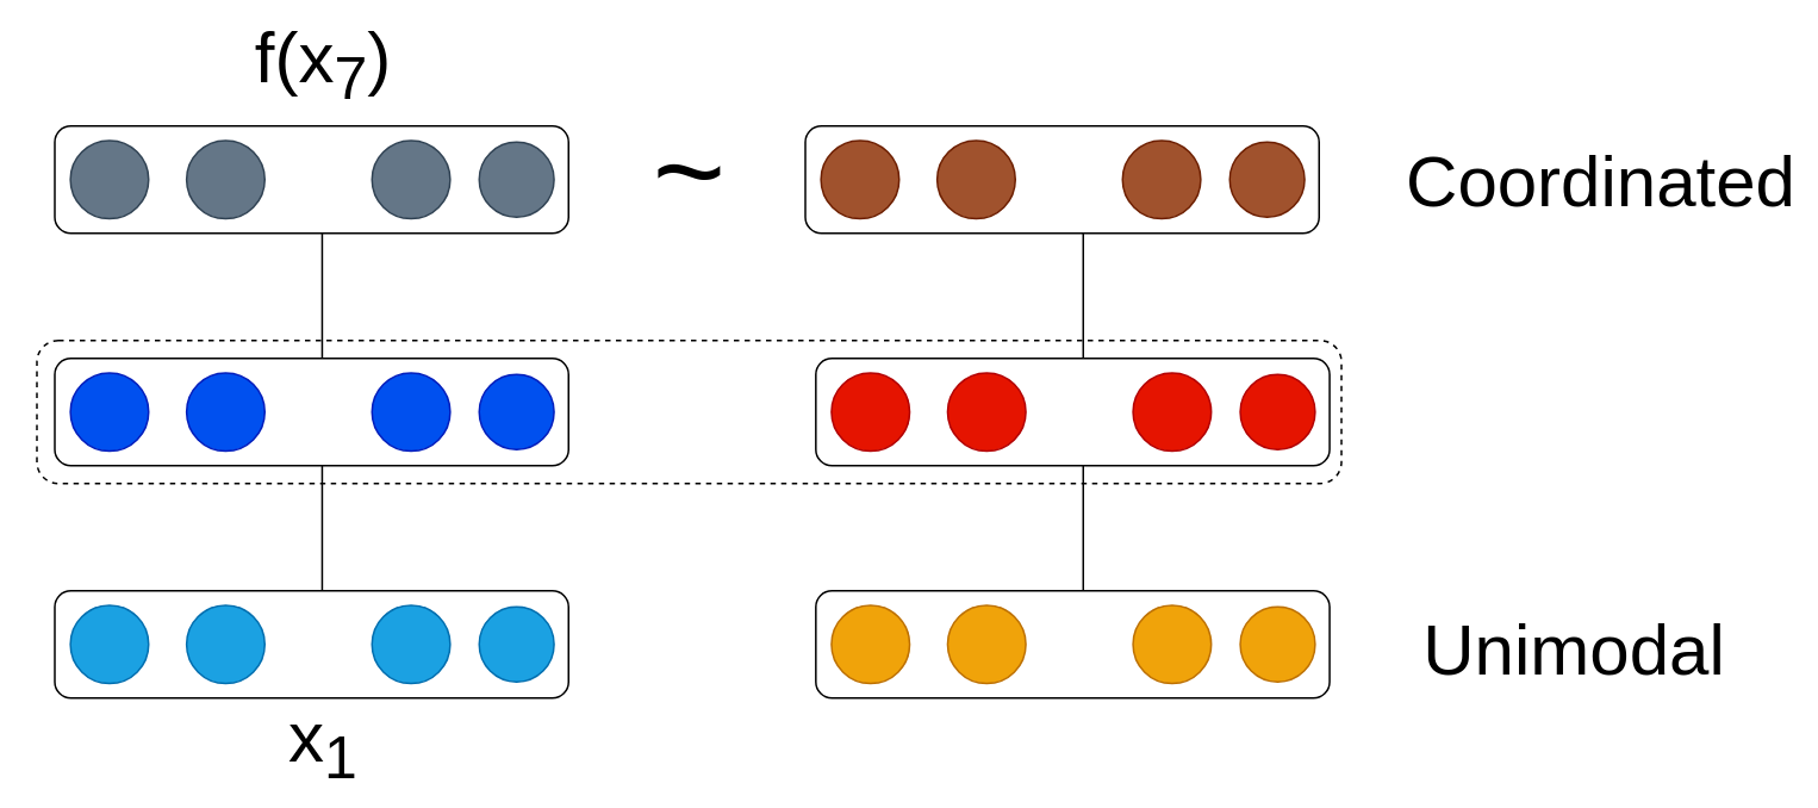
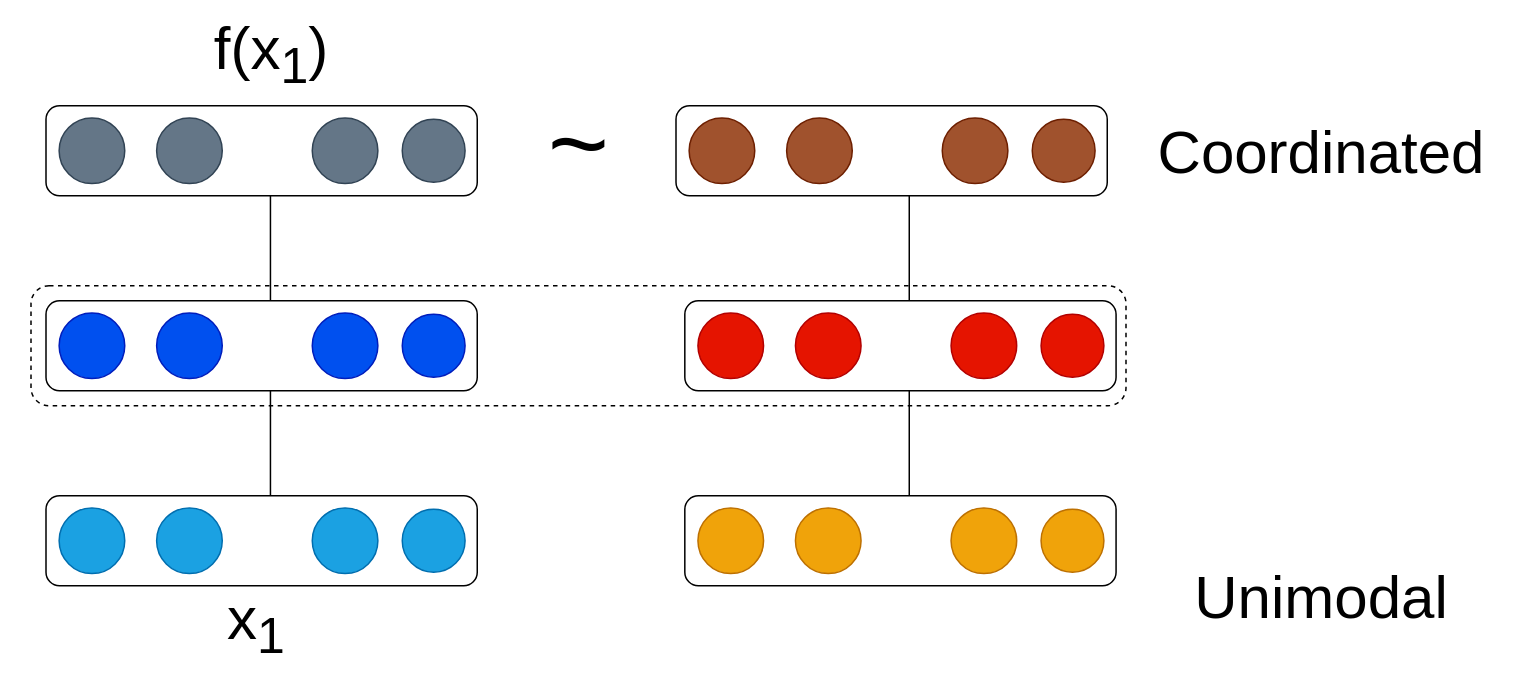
- <mxCell id="37" value="&lt;font style=&quot;font-size: 40px&quot;&gt;f(x&lt;sub&gt;7&lt;/sub&gt;)&lt;/font&gt;" style="text;html=1;resizable=0;autosize=1;align=center;verticalAlign=middle;points=[];fillColor=none;strokeColor=none;rounded=0;" vertex="1" parent="1"><mxGeometry x="134.63" y="20" width="90" height="30" as="geometry" /></mxCell>
+ <mxCell id="37" value="&lt;font style=&quot;font-size: 40px&quot;&gt;f(x&lt;sub&gt;1&lt;/sub&gt;)&lt;/font&gt;" style="text;html=1;resizable=0;autosize=1;align=center;verticalAlign=middle;points=[];fillColor=none;strokeColor=none;rounded=0;" vertex="1" parent="1"><mxGeometry x="134.63" y="20" width="90" height="30" as="geometry" /></mxCell>
- <mxCell id="39" value="&lt;font style=&quot;font-size: 40px&quot;&gt;Coordinated&lt;/font&gt;" style="text;html=1;resizable=0;autosize=1;align=center;verticalAlign=middle;points=[];fillColor=none;strokeColor=none;rounded=0;" vertex="1" parent="1"><mxGeometry x="780" y="85" width="230" height="30" as="geometry" /></mxCell>
+ <mxCell id="39" value="&lt;font style=&quot;font-size: 40px&quot;&gt;Coordinated&lt;/font&gt;" style="text;html=1;resizable=0;autosize=1;align=center;verticalAlign=middle;points=[];fillColor=none;strokeColor=none;rounded=0;" vertex="1" parent="1"><mxGeometry x="765" y="85" width="230" height="30" as="geometry" /></mxCell>
- <mxCell id="40" value="&lt;font style=&quot;font-size: 40px&quot;&gt;Unimodal&lt;/font&gt;" style="text;html=1;resizable=0;autosize=1;align=center;verticalAlign=middle;points=[];fillColor=none;strokeColor=none;rounded=0;" vertex="1" parent="1"><mxGeometry x="790" y="347.13" width="180" height="30" as="geometry" /></mxCell>
+ <mxCell id="40" value="&lt;font style=&quot;font-size: 40px&quot;&gt;Unimodal&lt;/font&gt;" style="text;html=1;resizable=0;autosize=1;align=center;verticalAlign=middle;points=[];fillColor=none;strokeColor=none;rounded=0;" vertex="1" parent="1"><mxGeometry x="790" y="382.13" width="180" height="30" as="geometry" /></mxCell>
- <mxCell id="38" value="&lt;font style=&quot;font-size: 40px&quot;&gt;x&lt;sub&gt;1&lt;/sub&gt;&lt;/font&gt;" style="text;html=1;resizable=0;autosize=1;align=center;verticalAlign=middle;points=[];fillColor=none;strokeColor=none;rounded=0;" vertex="1" parent="1"><mxGeometry x="154.63" y="400" width="50" height="30" as="geometry" /></mxCell>
+ <mxCell id="38" value="&lt;font style=&quot;font-size: 40px&quot;&gt;x&lt;sub&gt;1&lt;/sub&gt;&lt;/font&gt;" style="text;html=1;resizable=0;autosize=1;align=center;verticalAlign=middle;points=[];fillColor=none;strokeColor=none;rounded=0;" vertex="1" parent="1"><mxGeometry x="144.63" y="400" width="50" height="30" as="geometry" /></mxCell>
